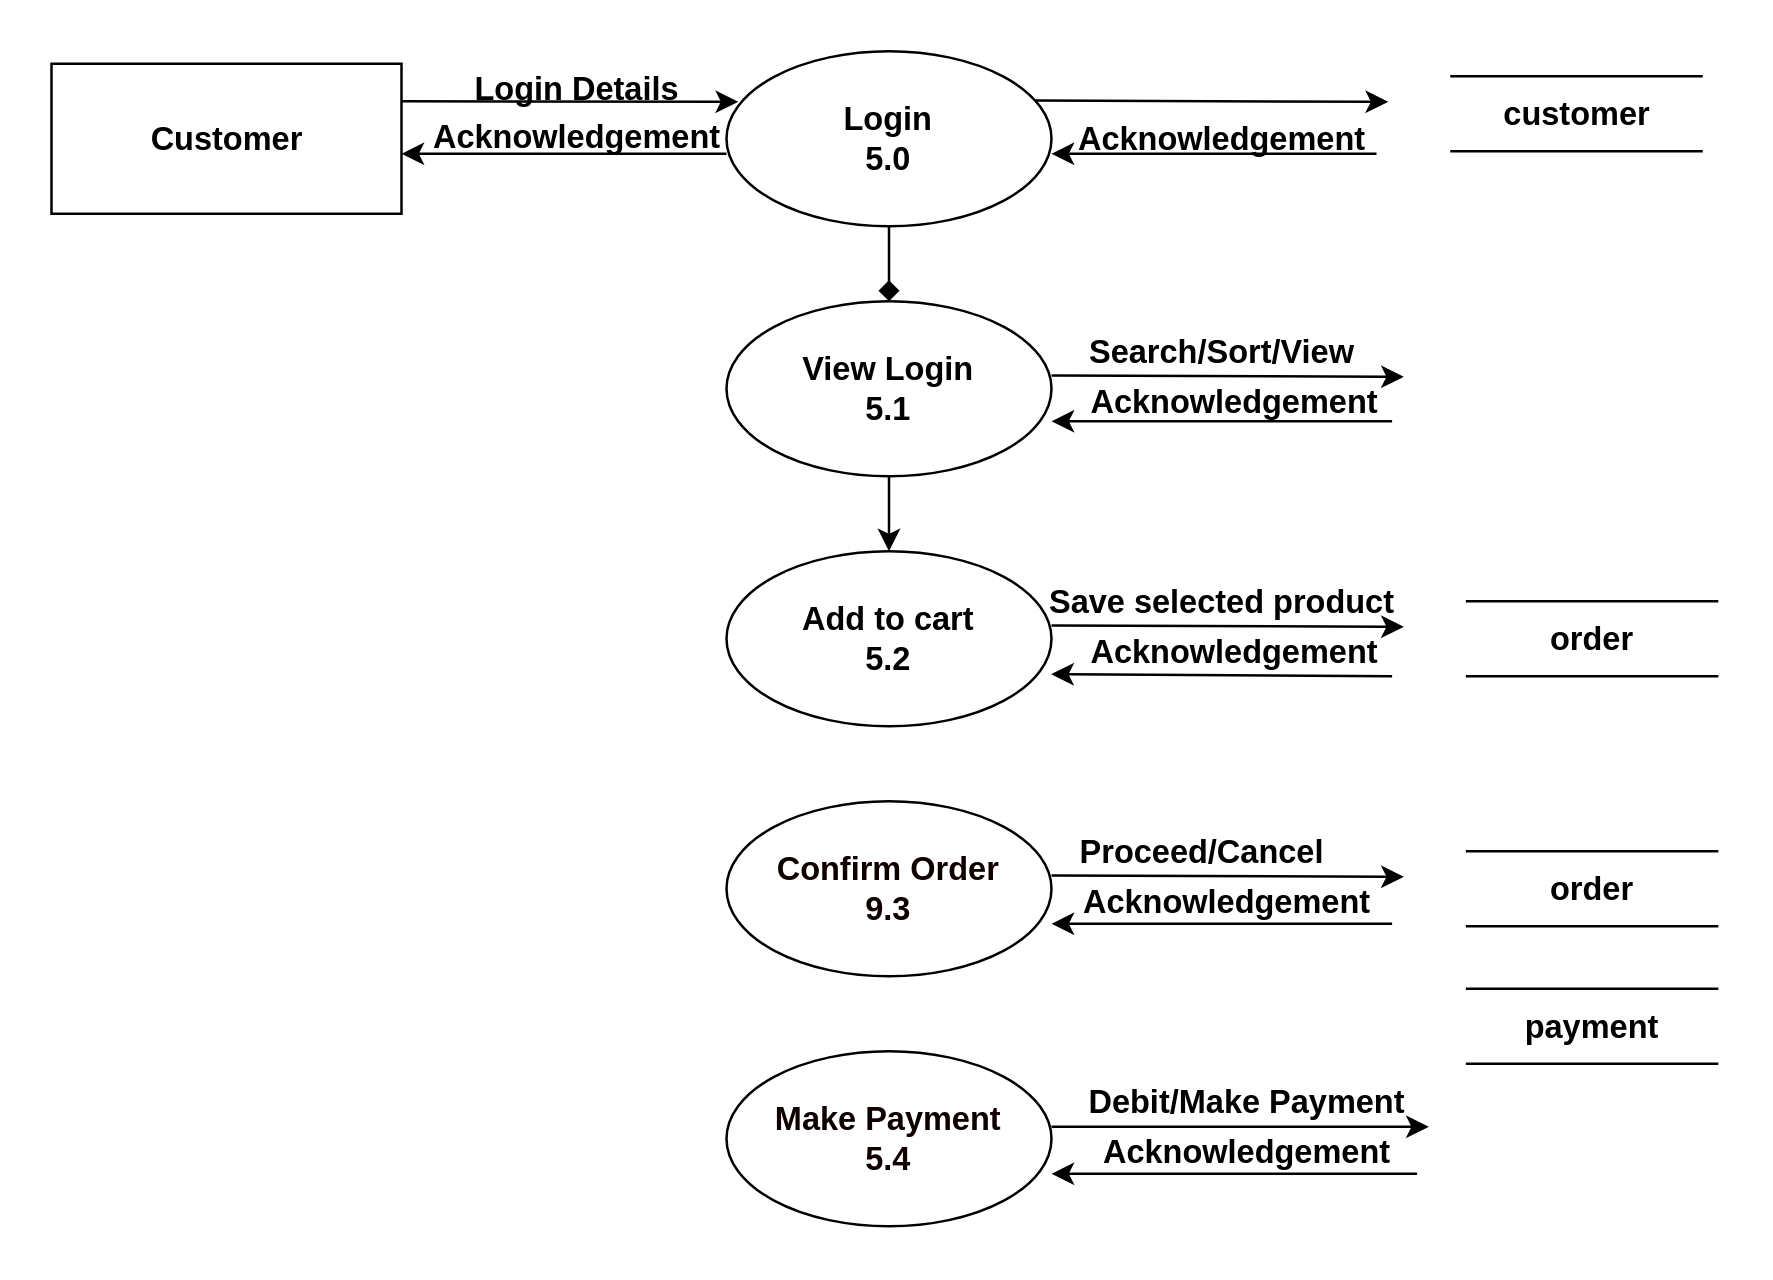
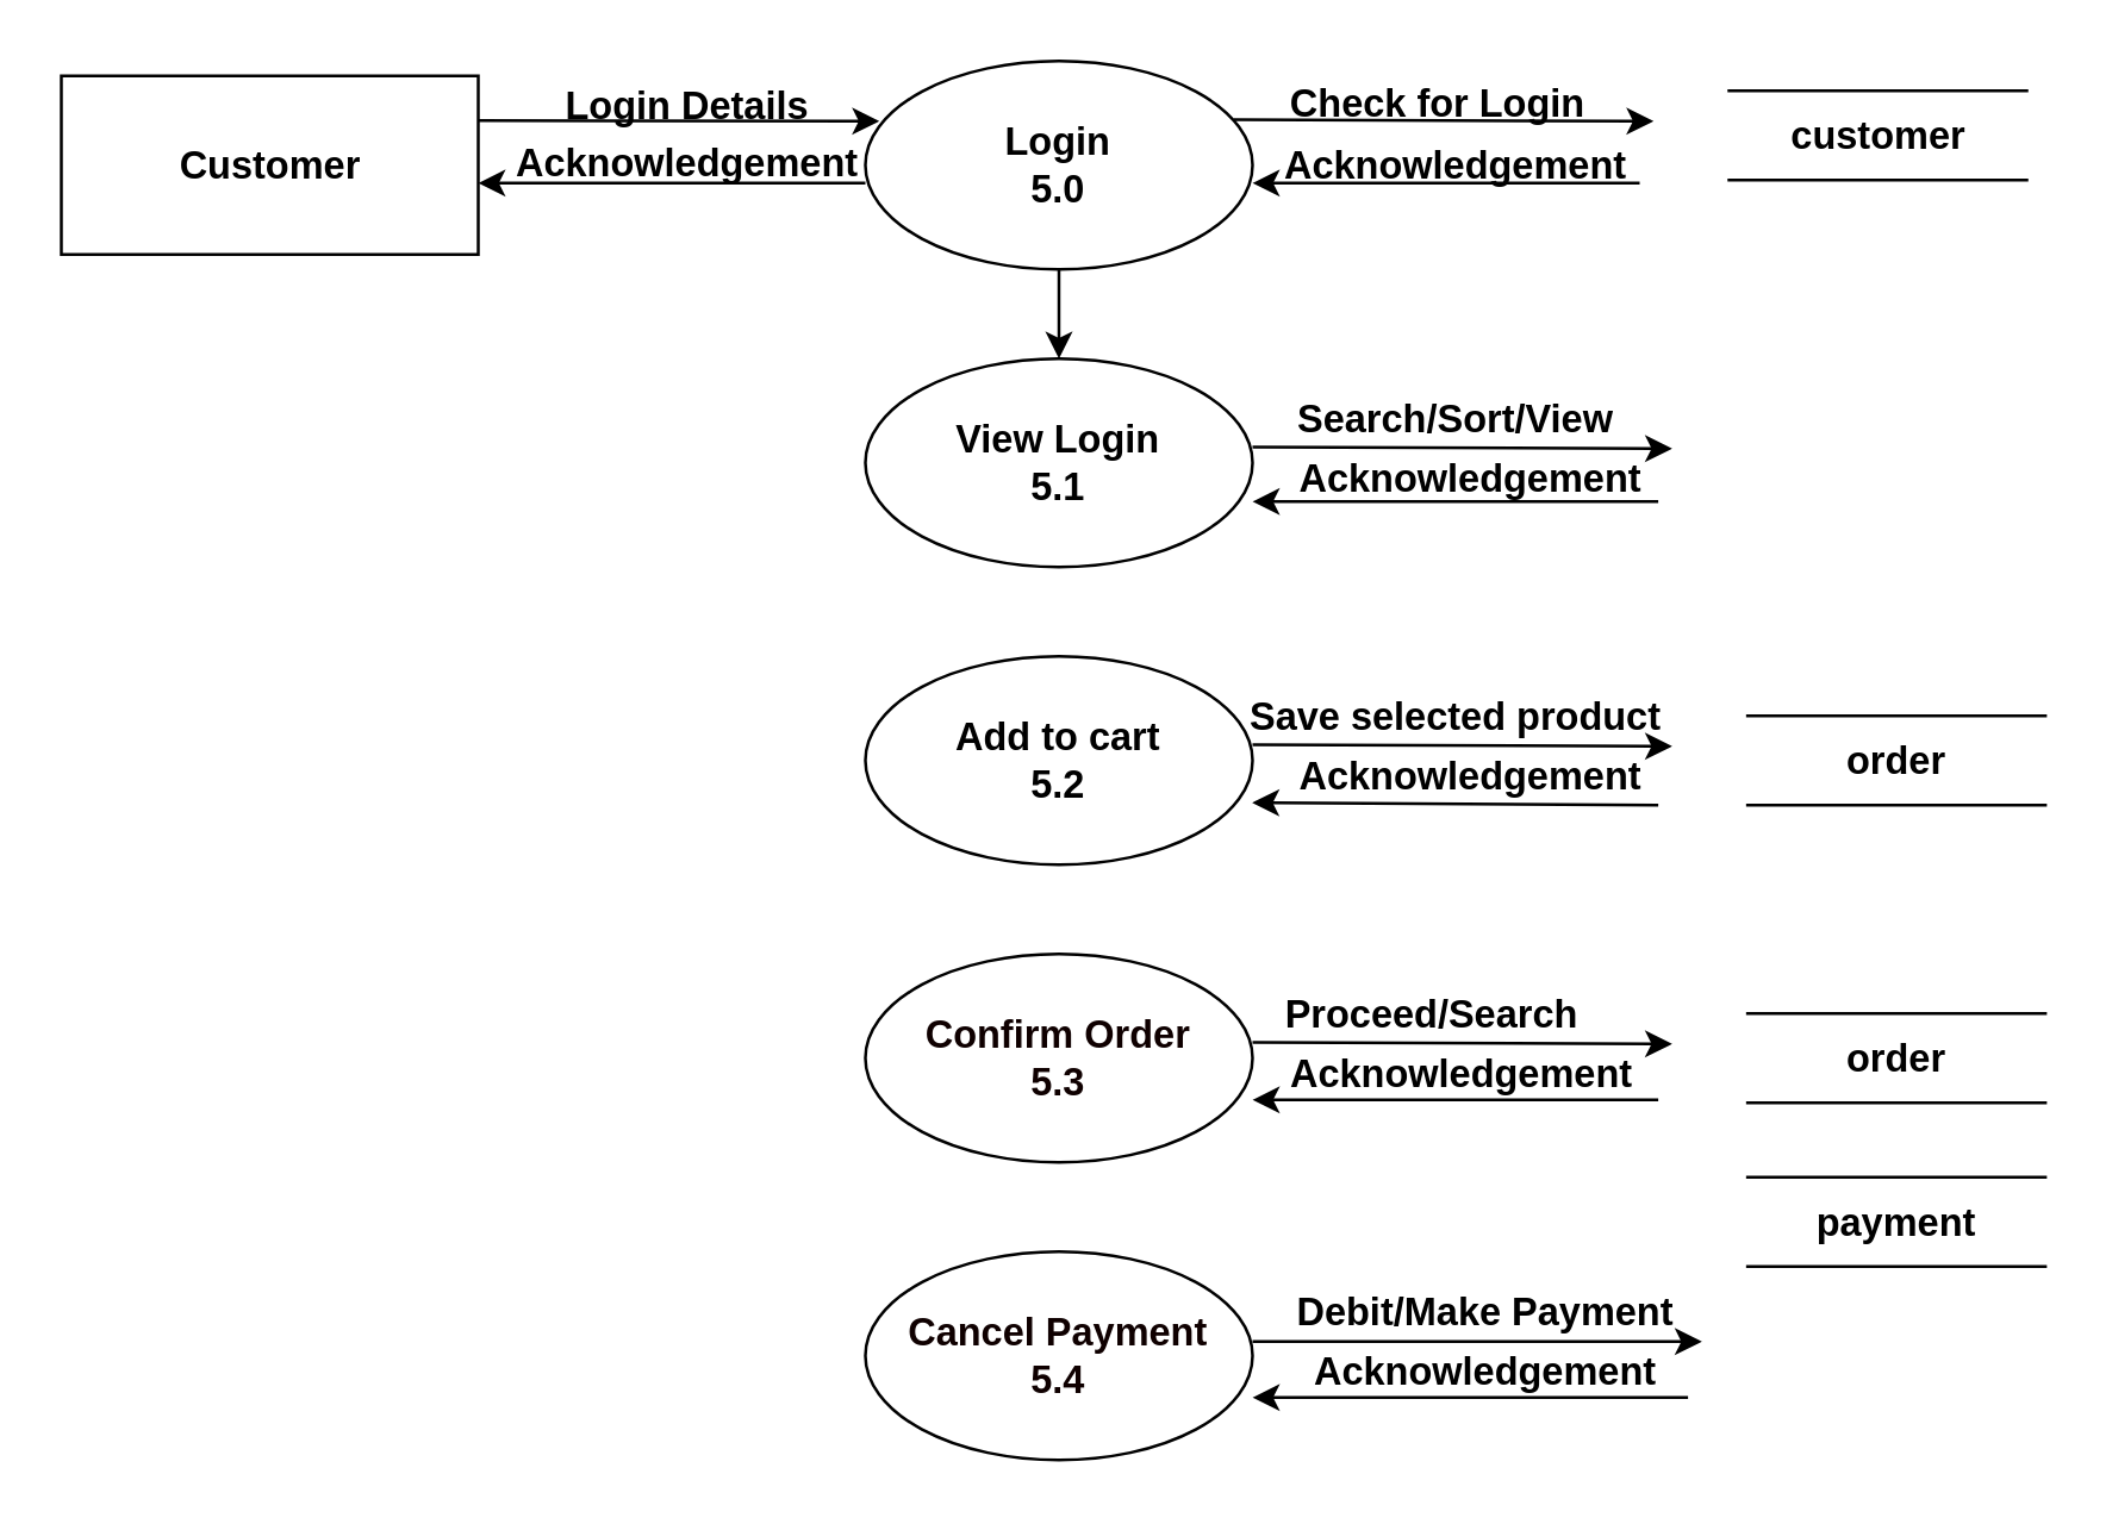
+ <mxCell id="28" value="&lt;b&gt;&lt;font style=&quot;font-size: 13px&quot; color=&quot;#000000&quot;&gt;Check for Login&lt;/font&gt;&lt;/b&gt;" style="text;html=1;align=center;verticalAlign=middle;resizable=0;points=[];autosize=1;strokeColor=none;fillColor=none;" vertex="1" parent="1"><mxGeometry x="427" y="24" width="110" height="20" as="geometry" /></mxCell>
- <mxCell id="3" style="edgeStyle=none;html=1;exitX=0.5;exitY=1;exitDx=0;exitDy=0;entryX=0.5;entryY=0;entryDx=0;entryDy=0;fontSize=13;fontColor=#0F0000;strokeColor=#000000;endArrow=diamond;" parent="1" source="4" target="11" edge="1"><mxGeometry relative="1" as="geometry" /></mxCell>
+ <mxCell id="3" style="edgeStyle=none;html=1;exitX=0.5;exitY=1;exitDx=0;exitDy=0;entryX=0.5;entryY=0;entryDx=0;entryDy=0;fontSize=13;fontColor=#0F0000;strokeColor=#000000;" parent="1" source="4" target="11" edge="1"><mxGeometry relative="1" as="geometry" /></mxCell>
- <mxCell id="10" style="edgeStyle=none;html=1;exitX=0.5;exitY=1;exitDx=0;exitDy=0;entryX=0.5;entryY=0;entryDx=0;entryDy=0;fontSize=13;fontColor=#0F0000;strokeColor=#000000;" parent="1" source="11" target="12" edge="1"><mxGeometry relative="1" as="geometry" /></mxCell>
- <mxCell id="34" value="&lt;b&gt;Proceed/Cancel&lt;/b&gt;" style="text;html=1;align=center;verticalAlign=middle;resizable=0;points=[];autosize=1;strokeColor=none;fillColor=none;fontSize=13;fontColor=#000000;" vertex="1" parent="1"><mxGeometry x="425" y="330" width="110" height="20" as="geometry" /></mxCell>
+ <mxCell id="34" value="&lt;b&gt;Proceed/Search&lt;/b&gt;" style="text;html=1;align=center;verticalAlign=middle;resizable=0;points=[];autosize=1;strokeColor=none;fillColor=none;fontSize=13;fontColor=#000000;" vertex="1" parent="1"><mxGeometry x="425" y="330" width="110" height="20" as="geometry" /></mxCell>
- <mxCell id="13" value="&lt;font color=&quot;#0f0000&quot; style=&quot;font-size: 13px&quot;&gt;&lt;b&gt;Confirm Order&lt;br&gt;9.3&lt;br&gt;&lt;/b&gt;&lt;/font&gt;" style="ellipse;whiteSpace=wrap;html=1;strokeColor=#000000;fillColor=none;" parent="1" vertex="1"><mxGeometry x="290" y="320" width="130" height="70" as="geometry" /></mxCell>
+ <mxCell id="13" value="&lt;font color=&quot;#0f0000&quot; style=&quot;font-size: 13px&quot;&gt;&lt;b&gt;Confirm Order&lt;br&gt;5.3&lt;br&gt;&lt;/b&gt;&lt;/font&gt;" style="ellipse;whiteSpace=wrap;html=1;strokeColor=#000000;fillColor=none;" parent="1" vertex="1"><mxGeometry x="290" y="320" width="130" height="70" as="geometry" /></mxCell>
- <mxCell id="14" value="&lt;font color=&quot;#0f0000&quot; style=&quot;font-size: 13px&quot;&gt;&lt;b&gt;Make Payment&lt;br&gt;5.4&lt;br&gt;&lt;/b&gt;&lt;/font&gt;" style="ellipse;whiteSpace=wrap;html=1;strokeColor=#000000;fillColor=none;" parent="1" vertex="1"><mxGeometry x="290" y="420" width="130" height="70" as="geometry" /></mxCell>
+ <mxCell id="14" value="&lt;font color=&quot;#0f0000&quot; style=&quot;font-size: 13px&quot;&gt;&lt;b&gt;Cancel Payment&lt;br&gt;5.4&lt;br&gt;&lt;/b&gt;&lt;/font&gt;" style="ellipse;whiteSpace=wrap;html=1;strokeColor=#000000;fillColor=none;" parent="1" vertex="1"><mxGeometry x="290" y="420" width="130" height="70" as="geometry" /></mxCell>
